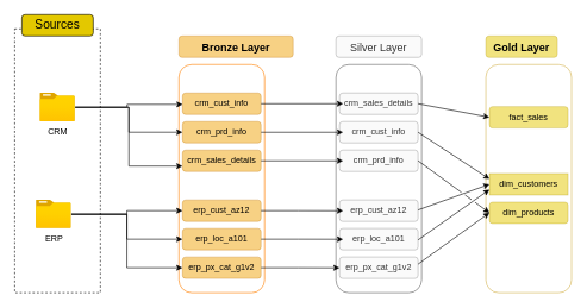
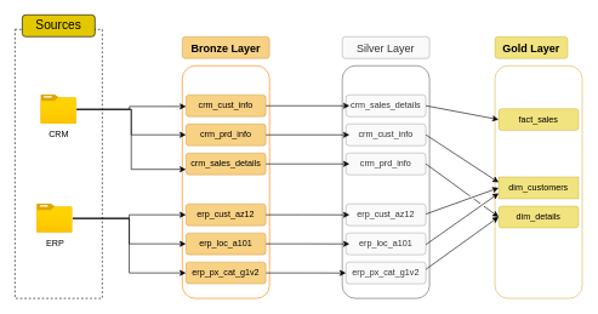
- <mxCell id="13" value="Bronze Layer" style="rounded=1;whiteSpace=wrap;html=1;fillColor=#f0a30a;strokeColor=#BD7000;fontColor=#000000;opacity=50;fontSize=15;fontStyle=1" parent="1" vertex="1"><mxGeometry x="250" y="50" width="160" height="30" as="geometry" /></mxCell>
+ <mxCell id="13" value="Bronze Layer" style="rounded=1;whiteSpace=wrap;html=1;fillColor=#f0a30a;strokeColor=#BD7000;fontColor=#000000;opacity=50;fontSize=15;fontStyle=1" parent="1" vertex="1"><mxGeometry x="250" y="50" width="120" height="30" as="geometry" /></mxCell>
- <mxCell id="37" value="dim_products" style="rounded=1;whiteSpace=wrap;html=1;opacity=50;fontSize=12;fillColor=#e3c800;strokeColor=#B09500;fontColor=#000000;" vertex="1" parent="1"><mxGeometry x="685" y="283" width="110" height="30" as="geometry" /></mxCell>
+ <mxCell id="37" value="dim_details" style="rounded=1;whiteSpace=wrap;html=1;opacity=50;fontSize=12;fillColor=#e3c800;strokeColor=#B09500;fontColor=#000000;" vertex="1" parent="1"><mxGeometry x="685" y="283" width="110" height="30" as="geometry" /></mxCell>
